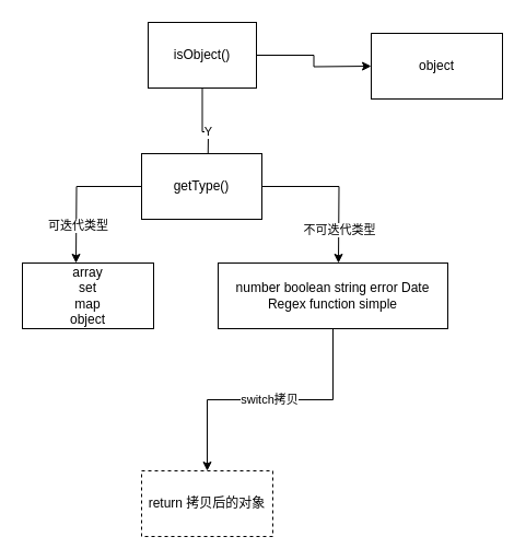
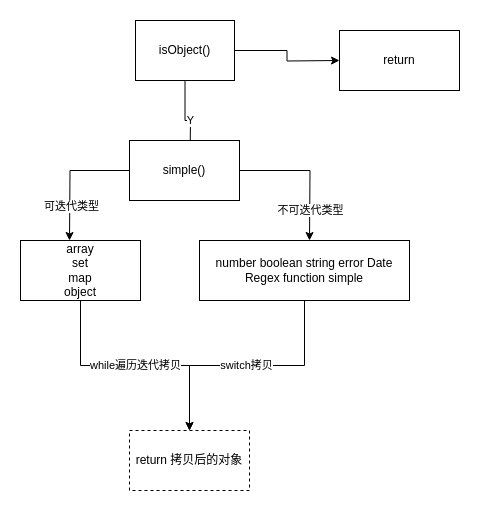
- <mxCell id="6" value="object" style="whiteSpace=wrap;html=1;" vertex="1" parent="1"><mxGeometry x="339" y="30" width="120" height="60" as="geometry" /></mxCell>
+ <mxCell id="6" value="return" style="whiteSpace=wrap;html=1;" vertex="1" parent="1"><mxGeometry x="339" y="30" width="120" height="60" as="geometry" /></mxCell>
- <mxCell id="11" value="getType()" style="whiteSpace=wrap;html=1;" vertex="1" parent="1"><mxGeometry x="129" y="140" width="110" height="60" as="geometry" /></mxCell>
+ <mxCell id="11" value="simple()" style="whiteSpace=wrap;html=1;" vertex="1" parent="1"><mxGeometry x="129" y="140" width="110" height="60" as="geometry" /></mxCell>
+ <mxCell id="12" value="while遍历迭代拷贝" style="edgeStyle=orthogonalEdgeStyle;rounded=0;orthogonalLoop=1;jettySize=auto;html=1;" edge="1" parent="1" source="13" target="16"><mxGeometry relative="1" as="geometry"><mxPoint x="80" y="360" as="targetPoint" /></mxGeometry></mxCell>
